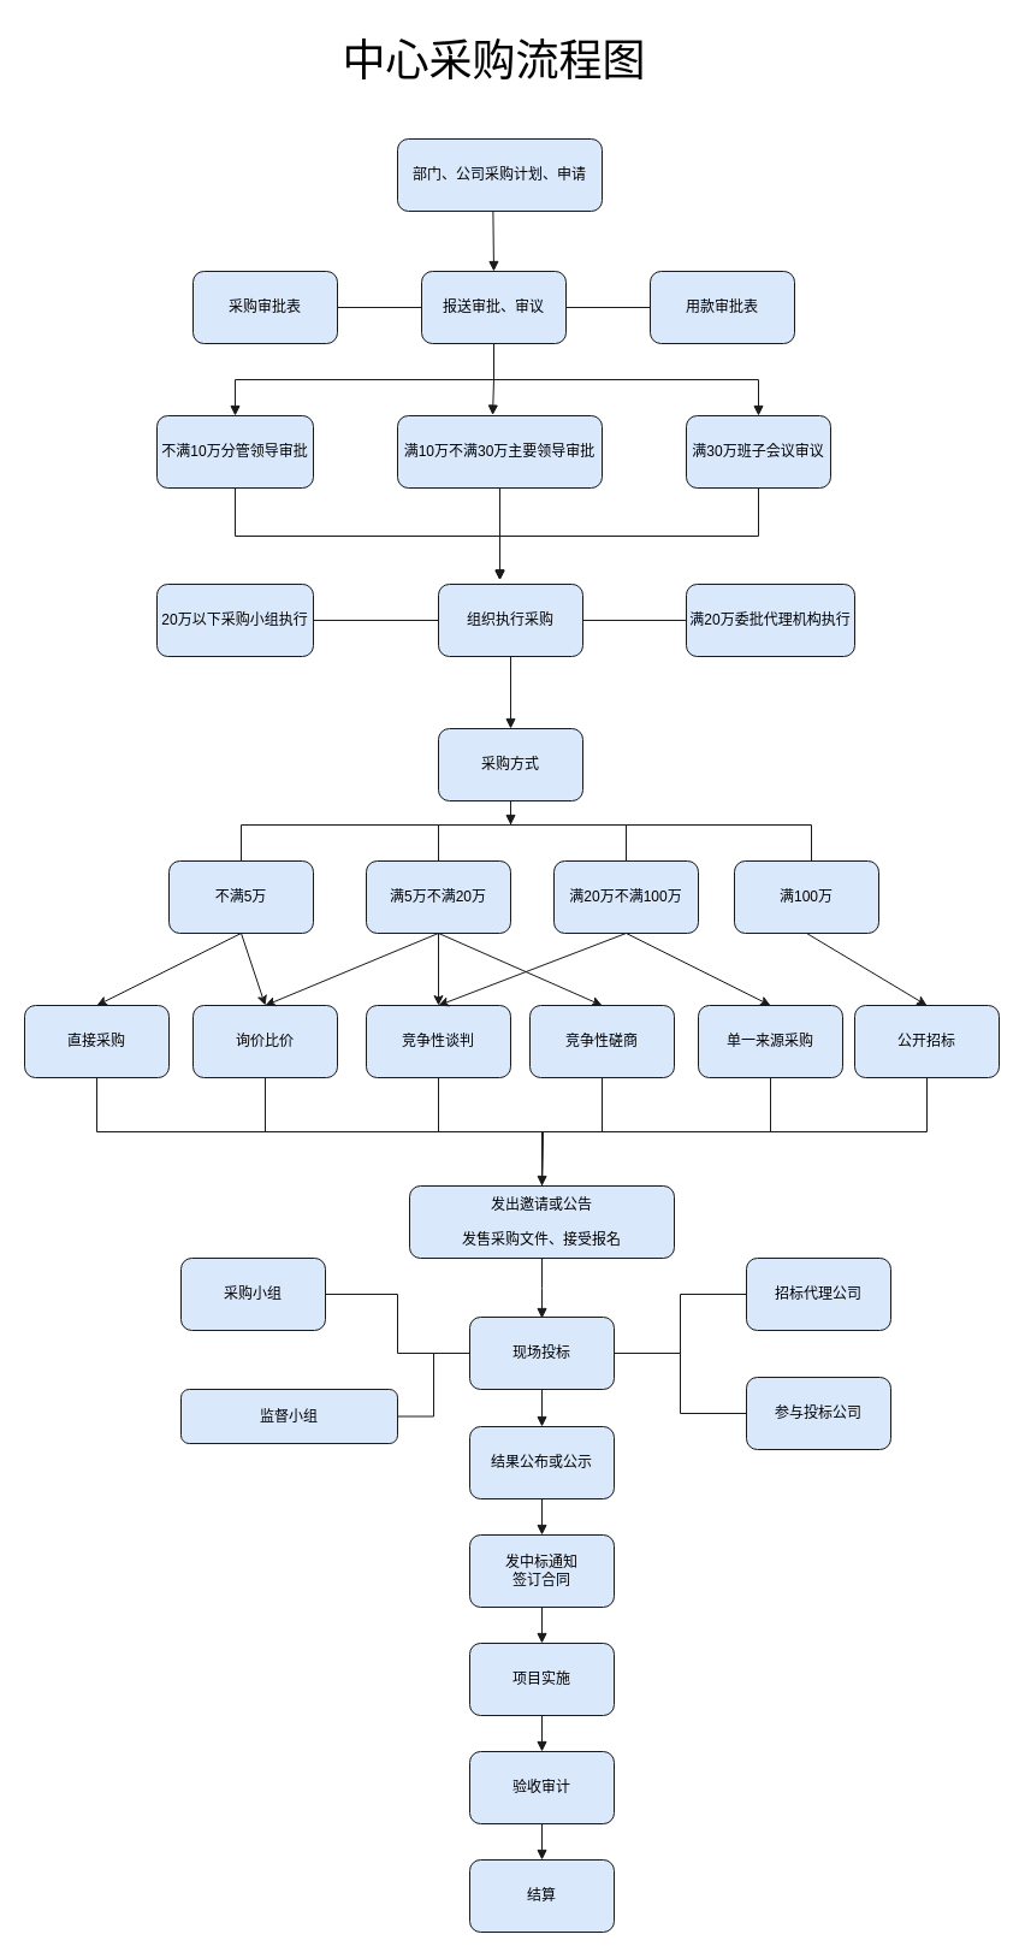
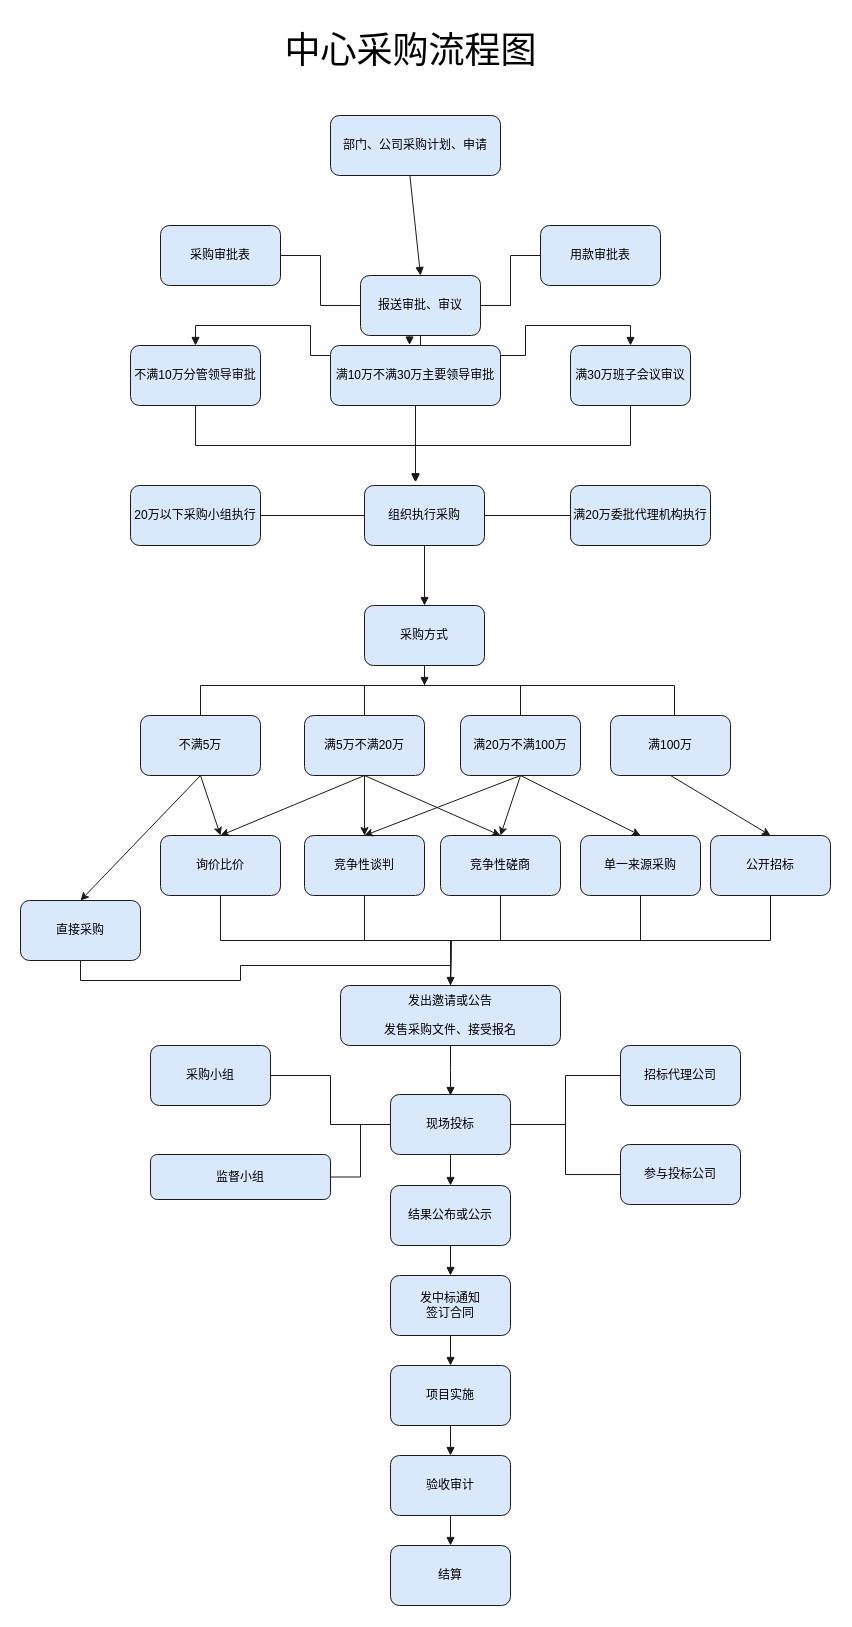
- <mxCell id="8" value="报送审批、审议" style="rounded=1;whiteSpace=wrap;html=1;fillColor=#dae8fc;strokeColor=#1A1A1A;" parent="1" vertex="1"><mxGeometry x="350" y="225" width="120" height="60" as="geometry" /></mxCell>
+ <mxCell id="8" value="报送审批、审议" style="rounded=1;whiteSpace=wrap;html=1;fillColor=#dae8fc;strokeColor=#1A1A1A;" parent="1" vertex="1"><mxGeometry x="360" y="275" width="120" height="60" as="geometry" /></mxCell>
+ <mxCell id="54" value="" style="endArrow=classic;html=1;rounded=0;entryX=0.5;entryY=0;entryDx=0;entryDy=0;exitX=0.5;exitY=1;exitDx=0;exitDy=0;fillColor=#dae8fc;strokeColor=#1A1A1A;" parent="1" source="31" target="41" edge="1"><mxGeometry width="50" height="50" relative="1" as="geometry"><mxPoint x="270" y="715" as="sourcePoint" /><mxPoint x="320" y="665" as="targetPoint" /></mxGeometry></mxCell>
- <mxCell id="35" value="直接采购" style="rounded=1;whiteSpace=wrap;html=1;strokeColor=#1A1A1A;fillColor=#dae8fc;" parent="1" vertex="1"><mxGeometry x="20" y="835" width="120" height="60" as="geometry" /></mxCell>
+ <mxCell id="35" value="直接采购" style="rounded=1;whiteSpace=wrap;html=1;strokeColor=#1A1A1A;fillColor=#dae8fc;" parent="1" vertex="1"><mxGeometry x="20" y="900" width="120" height="60" as="geometry" /></mxCell>
